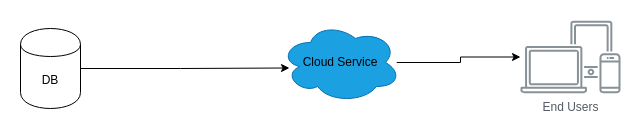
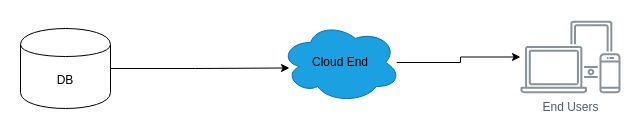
- <mxCell id="5" value="&lt;font color=&quot;#000000&quot;&gt;Cloud Service&lt;/font&gt;" style="ellipse;shape=cloud;whiteSpace=wrap;html=1;fillColor=#1ba1e2;perimeterSpacing=15;strokeColor=#006EAF;fontColor=#ffffff;" vertex="1" parent="1"><mxGeometry x="280" y="22" width="120" height="80" as="geometry" /></mxCell>
+ <mxCell id="5" value="&lt;font color=&quot;#000000&quot;&gt;Cloud End&lt;/font&gt;" style="ellipse;shape=cloud;whiteSpace=wrap;html=1;fillColor=#1ba1e2;perimeterSpacing=15;strokeColor=#006EAF;fontColor=#ffffff;" vertex="1" parent="1"><mxGeometry x="280" y="22" width="120" height="80" as="geometry" /></mxCell>
- <mxCell id="3" value="DB" style="shape=cylinder;whiteSpace=wrap;html=1;boundedLbl=1;backgroundOutline=1;" vertex="1" parent="1"><mxGeometry x="20" y="28" width="60" height="80" as="geometry" /></mxCell>
+ <mxCell id="3" value="DB" style="shape=cylinder;whiteSpace=wrap;html=1;boundedLbl=1;backgroundOutline=1;" vertex="1" parent="1"><mxGeometry x="20" y="28" width="90" height="80" as="geometry" /></mxCell>
